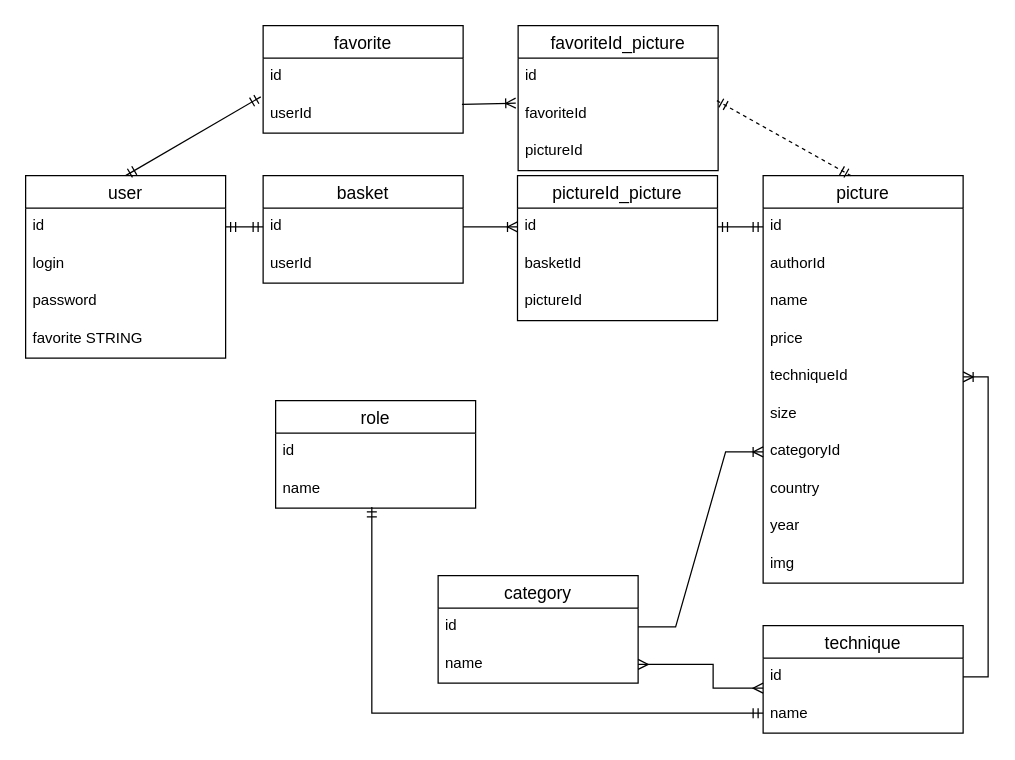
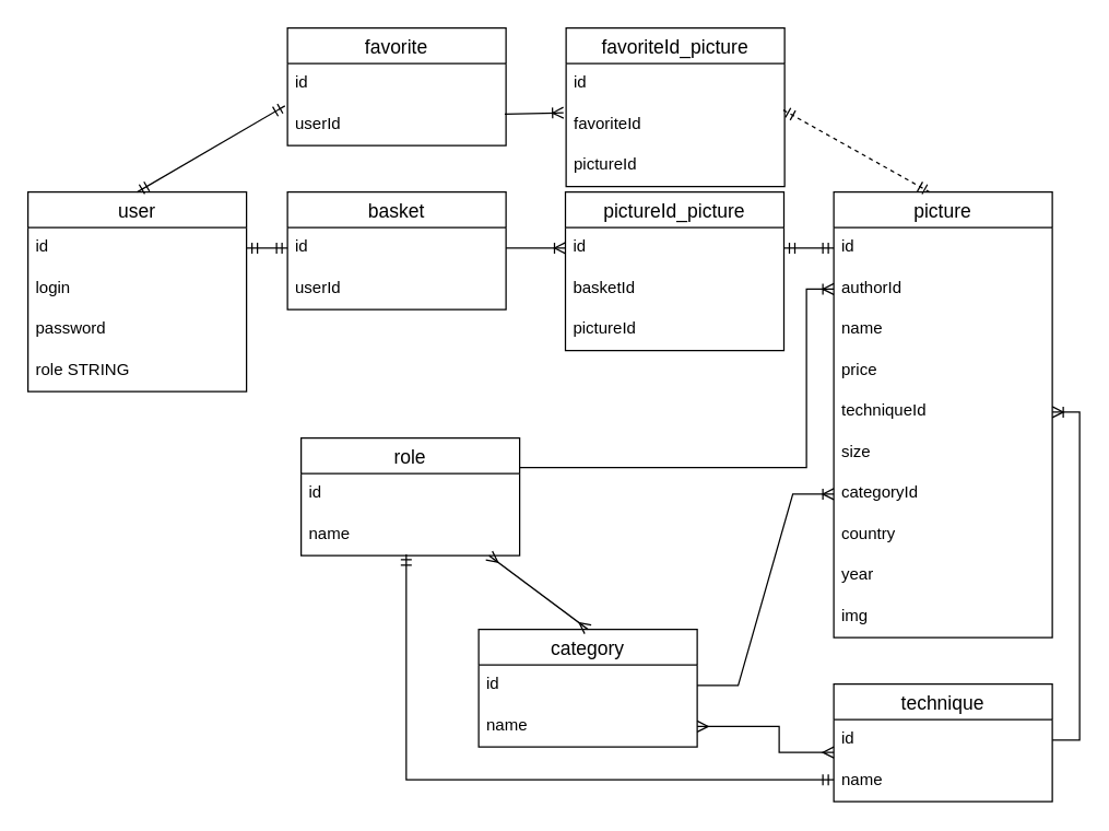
- <mxCell id="6" value="favorite STRING" style="text;strokeColor=none;fillColor=none;spacingLeft=4;spacingRight=4;overflow=hidden;rotatable=0;points=[[0,0.5],[1,0.5]];portConstraint=eastwest;fontSize=12;" parent="2" vertex="1"><mxGeometry y="116" width="160" height="30" as="geometry" /></mxCell>
+ <mxCell id="6" value="role STRING" style="text;strokeColor=none;fillColor=none;spacingLeft=4;spacingRight=4;overflow=hidden;rotatable=0;points=[[0,0.5],[1,0.5]];portConstraint=eastwest;fontSize=12;" parent="2" vertex="1"><mxGeometry y="116" width="160" height="30" as="geometry" /></mxCell>
+ <mxCell id="31" value="" style="edgeStyle=elbowEdgeStyle;fontSize=12;html=1;endArrow=ERoneToMany;rounded=0;entryX=0;entryY=0.5;entryDx=0;entryDy=0;exitX=1;exitY=0.25;exitDx=0;exitDy=0;" parent="1" source="22" target="13" edge="1"><mxGeometry width="100" height="100" relative="1" as="geometry"><mxPoint x="530" y="522" as="sourcePoint" /><mxPoint x="530" y="510" as="targetPoint" /><Array as="points"><mxPoint x="590" y="300" /></Array></mxGeometry></mxCell>
+ <mxCell id="34" value="" style="fontSize=12;html=1;endArrow=ERmany;startArrow=ERmany;rounded=0;jumpStyle=none;strokeColor=default;exitX=0.5;exitY=0;exitDx=0;exitDy=0;" parent="1" source="28" target="22" edge="1"><mxGeometry width="100" height="100" relative="1" as="geometry"><mxPoint x="340" y="670" as="sourcePoint" /><mxPoint x="350" y="690" as="targetPoint" /></mxGeometry></mxCell>
